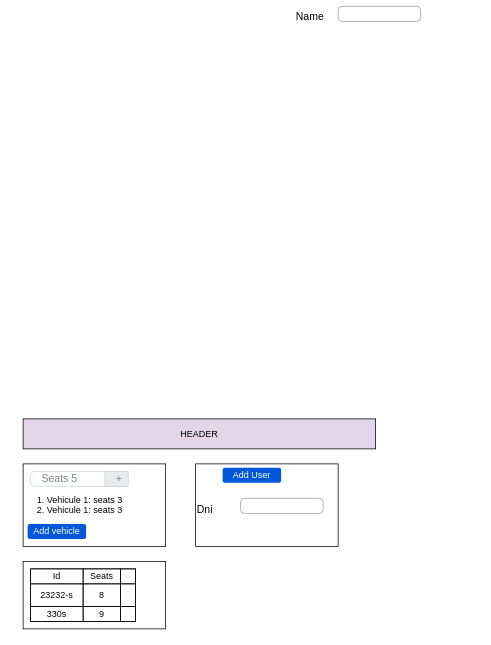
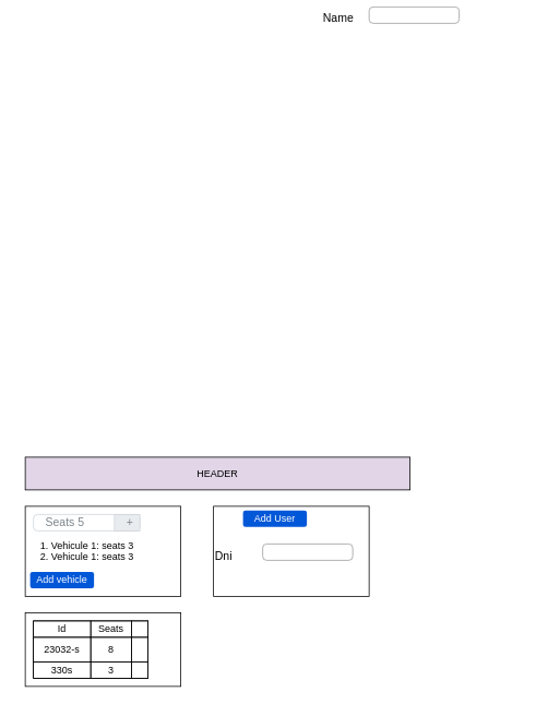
- <mxCell id="15" value="23232-s" style="connectable=0;recursiveResize=0;strokeColor=inherit;fillColor=none;align=center;whiteSpace=wrap;html=1;" parent="14" vertex="1"><mxGeometry width="70" height="30" as="geometry"><mxRectangle width="70" height="30" as="alternateBounds" /></mxGeometry></mxCell>
+ <mxCell id="15" value="23032-s" style="connectable=0;recursiveResize=0;strokeColor=inherit;fillColor=none;align=center;whiteSpace=wrap;html=1;" parent="14" vertex="1"><mxGeometry width="70" height="30" as="geometry"><mxRectangle width="70" height="30" as="alternateBounds" /></mxGeometry></mxCell>
- <mxCell id="20" value="9" style="connectable=0;recursiveResize=0;strokeColor=inherit;fillColor=none;align=center;whiteSpace=wrap;html=1;" parent="18" vertex="1"><mxGeometry x="70" width="50" height="20" as="geometry"><mxRectangle width="50" height="20" as="alternateBounds" /></mxGeometry></mxCell>
+ <mxCell id="20" value="3" style="connectable=0;recursiveResize=0;strokeColor=inherit;fillColor=none;align=center;whiteSpace=wrap;html=1;" parent="18" vertex="1"><mxGeometry x="70" width="50" height="20" as="geometry"><mxRectangle width="50" height="20" as="alternateBounds" /></mxGeometry></mxCell>
